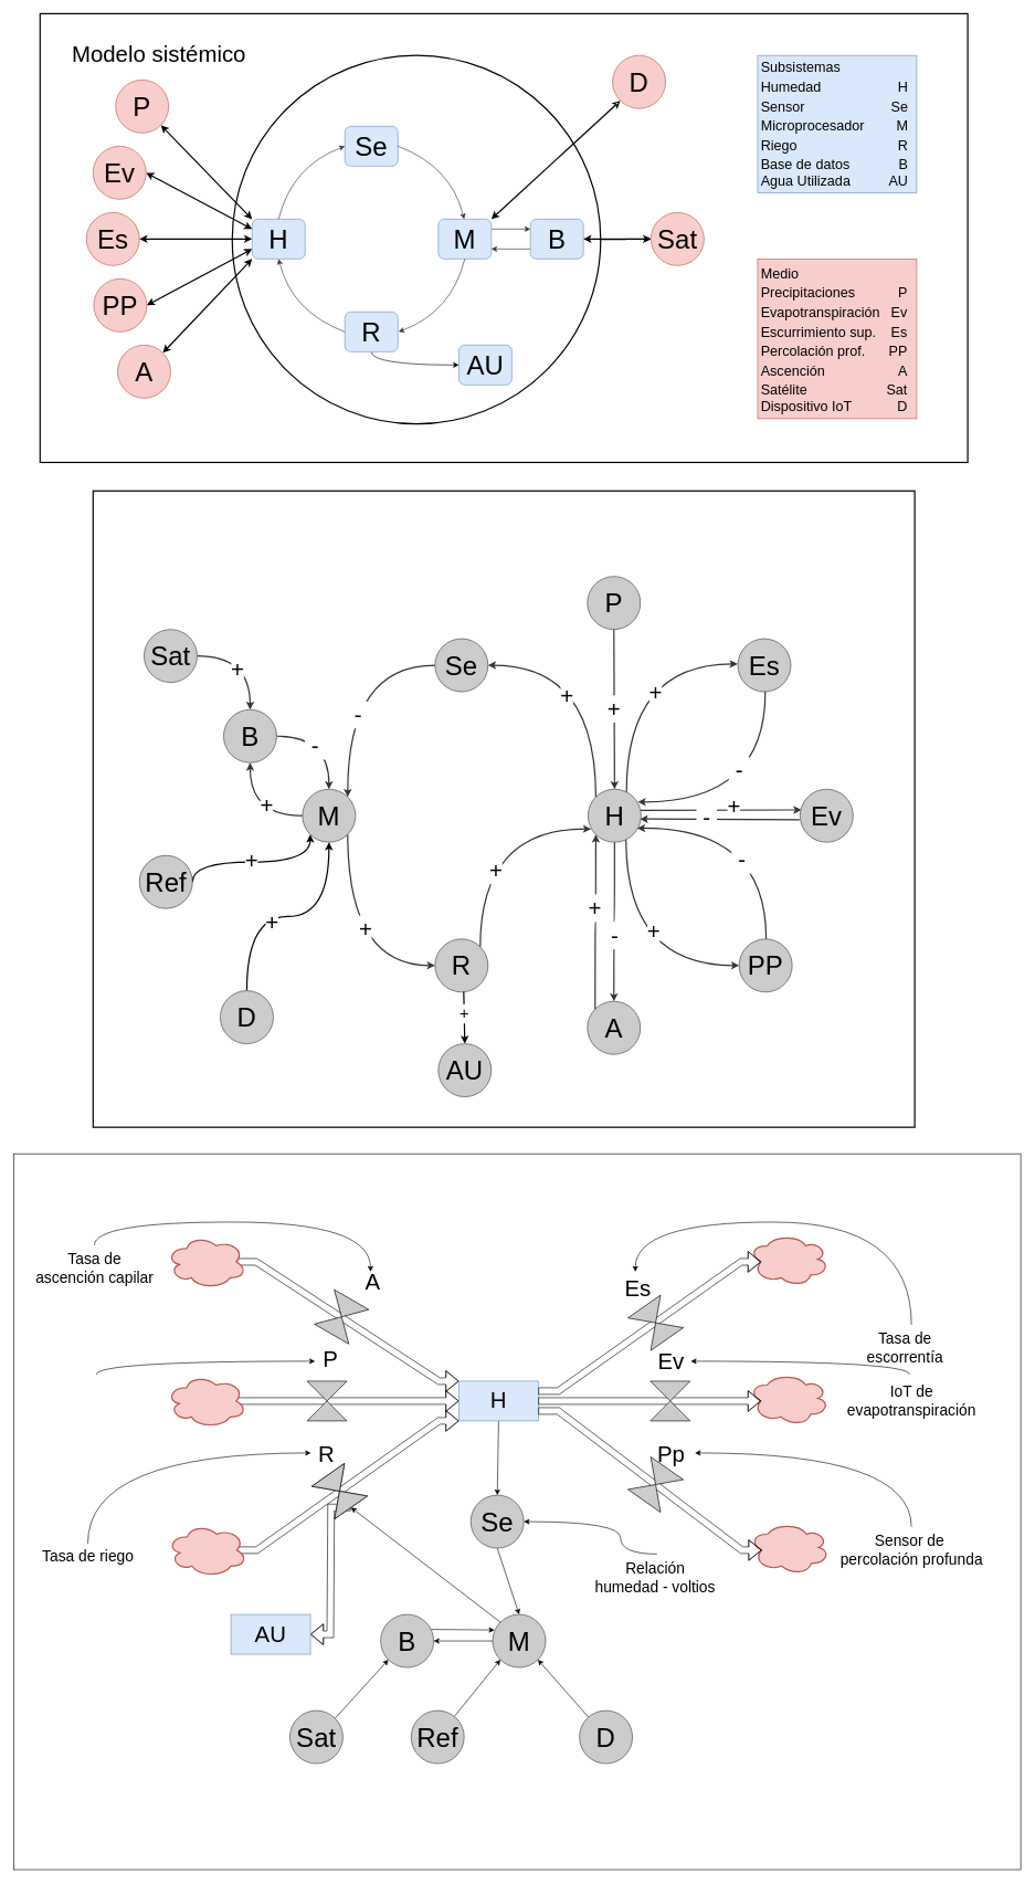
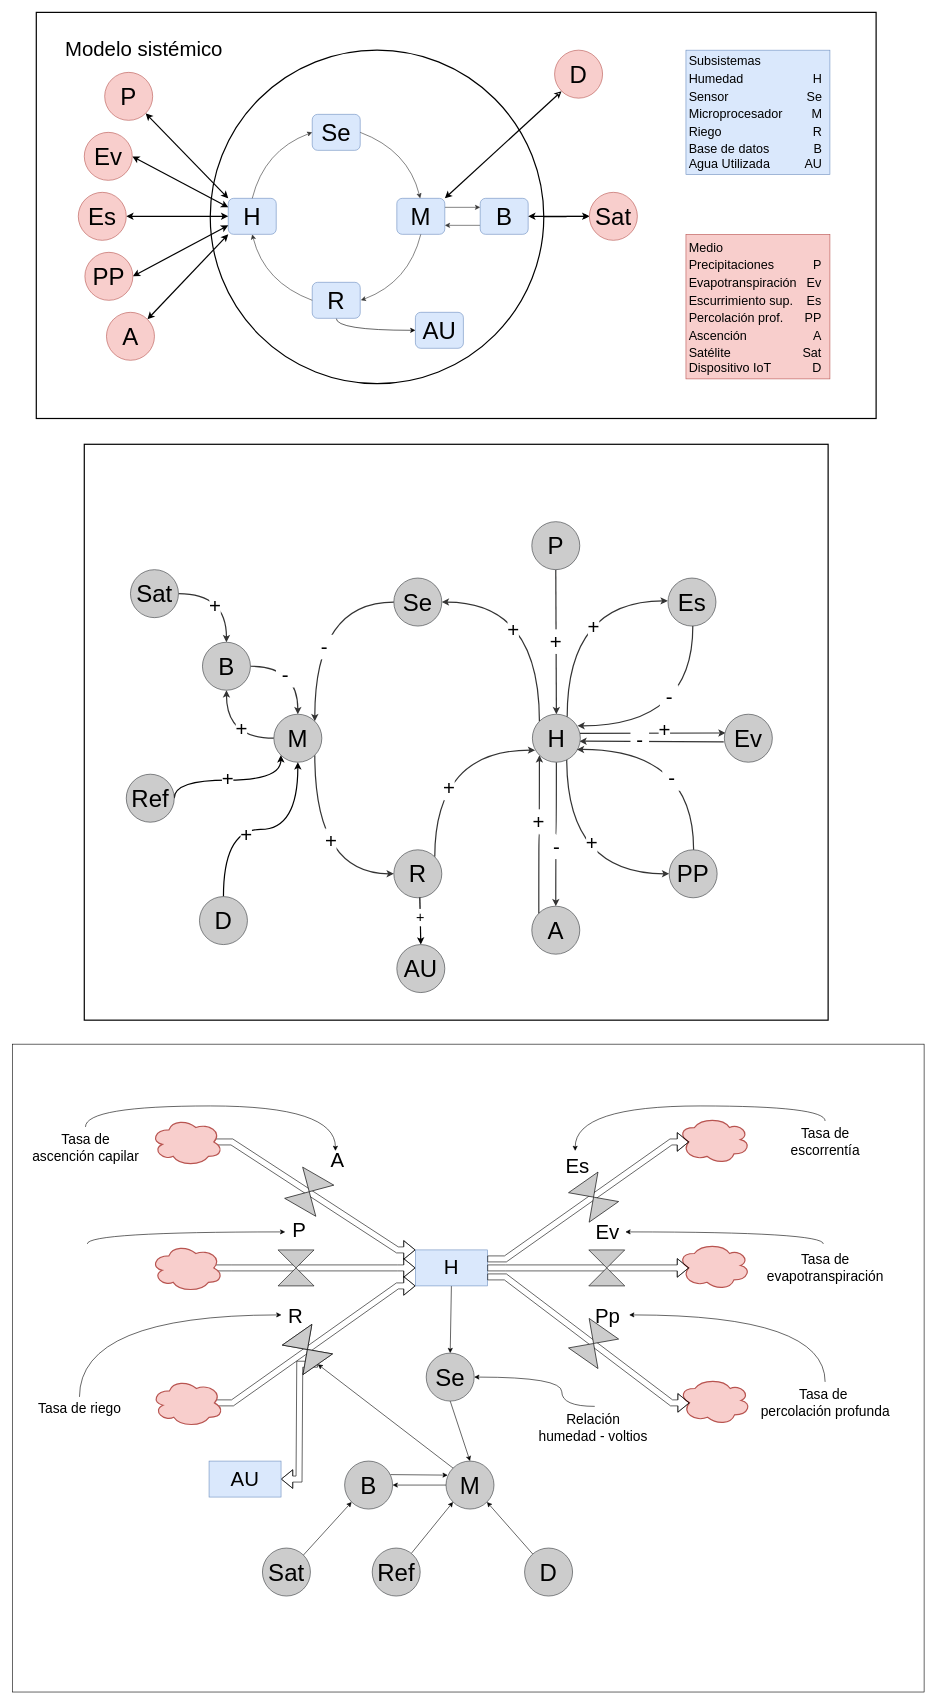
- <mxCell id="119" value="Tasa de &lt;br&gt;escorrentía" style="text;html=1;align=center;verticalAlign=middle;resizable=0;points=[];autosize=1;strokeColor=none;fillColor=none;fontSize=23;" parent="1" vertex="1"><mxGeometry x="1295" y="1998" width="140" height="70" as="geometry" /></mxCell>
+ <mxCell id="119" value="Tasa de &lt;br&gt;escorrentía" style="text;html=1;align=center;verticalAlign=middle;resizable=0;points=[];autosize=1;strokeColor=none;fillColor=none;fontSize=23;" parent="1" vertex="1"><mxGeometry x="1305" y="1868" width="140" height="70" as="geometry" /></mxCell>
- <mxCell id="121" value="IoT de&lt;br&gt;evapotranspiración" style="text;html=1;align=center;verticalAlign=middle;resizable=0;points=[];autosize=1;strokeColor=none;fillColor=none;fontSize=23;" parent="1" vertex="1"><mxGeometry x="1265" y="2078" width="220" height="70" as="geometry" /></mxCell>
+ <mxCell id="121" value="Tasa de&lt;br&gt;evapotranspiración" style="text;html=1;align=center;verticalAlign=middle;resizable=0;points=[];autosize=1;strokeColor=none;fillColor=none;fontSize=23;" parent="1" vertex="1"><mxGeometry x="1265" y="2078" width="220" height="70" as="geometry" /></mxCell>
- <mxCell id="123" value="Sensor de&amp;nbsp;&lt;br&gt;percolación profunda" style="text;html=1;align=center;verticalAlign=middle;resizable=0;points=[];autosize=1;strokeColor=none;fillColor=none;fontSize=23;" parent="1" vertex="1"><mxGeometry x="1255" y="2303" width="240" height="70" as="geometry" /></mxCell>
+ <mxCell id="123" value="Tasa de&amp;nbsp;&lt;br&gt;percolación profunda" style="text;html=1;align=center;verticalAlign=middle;resizable=0;points=[];autosize=1;strokeColor=none;fillColor=none;fontSize=23;" parent="1" vertex="1"><mxGeometry x="1255" y="2303" width="240" height="70" as="geometry" /></mxCell>
